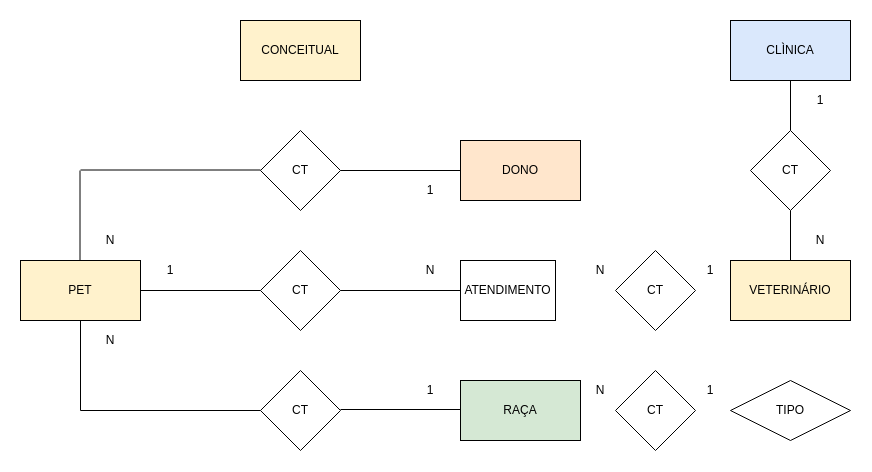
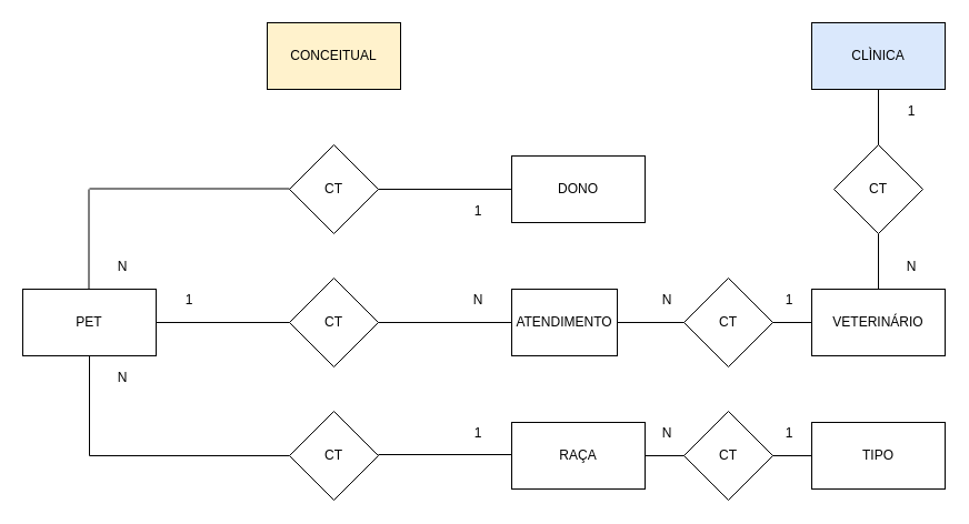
- <mxCell id="11" value="DONO" style="rounded=0;whiteSpace=wrap;html=1;fillColor=#ffe6cc;" vertex="1" parent="1"><mxGeometry x="460" y="140" width="120" height="60" as="geometry" /></mxCell>
+ <mxCell id="11" value="DONO" style="rounded=0;whiteSpace=wrap;html=1;" vertex="1" parent="1"><mxGeometry x="460" y="140" width="120" height="60" as="geometry" /></mxCell>
- <mxCell id="3" value="PET" style="rounded=0;whiteSpace=wrap;html=1;fillColor=#fff2cc;" vertex="1" parent="1"><mxGeometry x="20" y="260" width="120" height="60" as="geometry" /></mxCell>
+ <mxCell id="3" value="PET" style="rounded=0;whiteSpace=wrap;html=1;" vertex="1" parent="1"><mxGeometry x="20" y="260" width="120" height="60" as="geometry" /></mxCell>
+ <mxCell id="18" value="" style="endArrow=none;html=1;exitX=1;exitY=0.5;exitDx=0;exitDy=0;" edge="1" parent="1" source="5" target="19"><mxGeometry width="50" height="50" relative="1" as="geometry"><mxPoint x="580" y="320" as="sourcePoint" /><mxPoint x="700" y="290" as="targetPoint" /></mxGeometry></mxCell>
- <mxCell id="19" value="VETERINÁRIO" style="rounded=0;whiteSpace=wrap;html=1;fillColor=#fff2cc;" vertex="1" parent="1"><mxGeometry x="730" y="260" width="120" height="60" as="geometry" /></mxCell>
+ <mxCell id="19" value="VETERINÁRIO" style="rounded=0;whiteSpace=wrap;html=1;" vertex="1" parent="1"><mxGeometry x="730" y="260" width="120" height="60" as="geometry" /></mxCell>
- <mxCell id="12" value="RAÇA" style="rounded=0;whiteSpace=wrap;html=1;fillColor=#d5e8d4;" vertex="1" parent="1"><mxGeometry x="460" y="380" width="120" height="60" as="geometry" /></mxCell>
+ <mxCell id="12" value="RAÇA" style="rounded=0;whiteSpace=wrap;html=1;" vertex="1" parent="1"><mxGeometry x="460" y="380" width="120" height="60" as="geometry" /></mxCell>
+ <mxCell id="21" value="" style="endArrow=none;html=1;exitX=1;exitY=0.5;exitDx=0;exitDy=0;entryX=0;entryY=0.5;entryDx=0;entryDy=0;" edge="1" parent="1" source="12" target="22"><mxGeometry width="50" height="50" relative="1" as="geometry"><mxPoint x="580" y="430" as="sourcePoint" /><mxPoint x="720" y="410" as="targetPoint" /></mxGeometry></mxCell>
- <mxCell id="22" value="TIPO" style="rhombus;whiteSpace=wrap;html=1;" vertex="1" parent="1"><mxGeometry x="730" y="380" width="120" height="60" as="geometry" /></mxCell>
+ <mxCell id="22" value="TIPO" style="rounded=0;whiteSpace=wrap;html=1;" vertex="1" parent="1"><mxGeometry x="730" y="380" width="120" height="60" as="geometry" /></mxCell>
